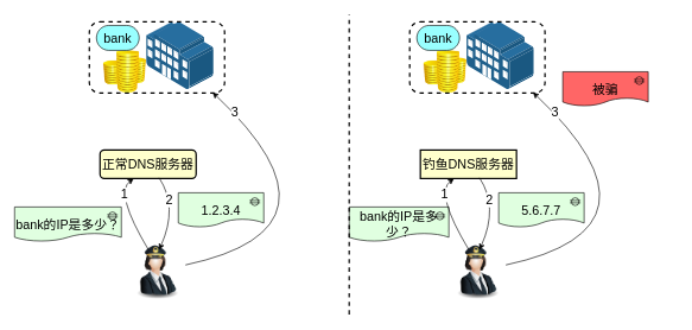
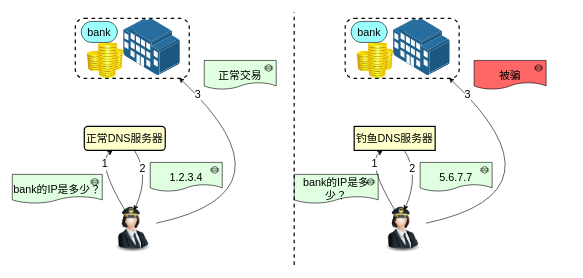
+ <mxCell id="17" value="&lt;font style=&quot;font-size: 18px&quot;&gt;正常交易&lt;/font&gt;" style="html=1;outlineConnect=0;whiteSpace=wrap;fillColor=#E0FFE0;shape=mxgraph.archimate3.gap;" vertex="1" parent="1"><mxGeometry x="340" y="100" width="120" height="50" as="geometry" /></mxCell>
